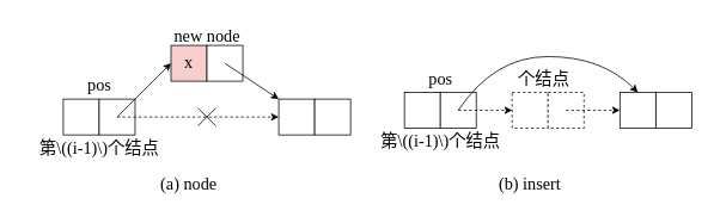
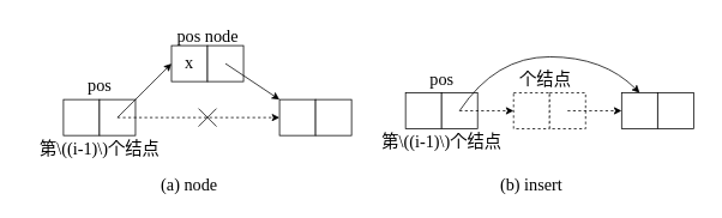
- <mxCell id="17" value="new node" style="text;html=1;align=center;verticalAlign=middle;resizable=0;points=[];autosize=1;strokeColor=none;fillColor=none;fontFamily=Times New Roman;fontSize=19;" vertex="1" parent="3"><mxGeometry x="150" width="100" height="40" as="geometry" /></mxCell>
+ <mxCell id="17" value="pos node" style="text;html=1;align=center;verticalAlign=middle;resizable=0;points=[];autosize=1;strokeColor=none;fillColor=none;fontFamily=Times New Roman;fontSize=19;" vertex="1" parent="3"><mxGeometry x="150" width="100" height="40" as="geometry" /></mxCell>
- <mxCell id="8" value="&lt;font style=&quot;font-size: 19px;&quot;&gt;x&lt;/font&gt;" style="rounded=0;whiteSpace=wrap;html=1;fontFamily=Times New Roman;fontSize=19;fillColor=#f8cecc;" vertex="1" parent="3"><mxGeometry x="160" y="30" width="40" height="40" as="geometry" /></mxCell>
+ <mxCell id="8" value="&lt;font style=&quot;font-size: 19px;&quot;&gt;x&lt;/font&gt;" style="rounded=0;whiteSpace=wrap;html=1;fontFamily=Times New Roman;fontSize=19;" vertex="1" parent="3"><mxGeometry x="160" y="30" width="40" height="40" as="geometry" /></mxCell>
